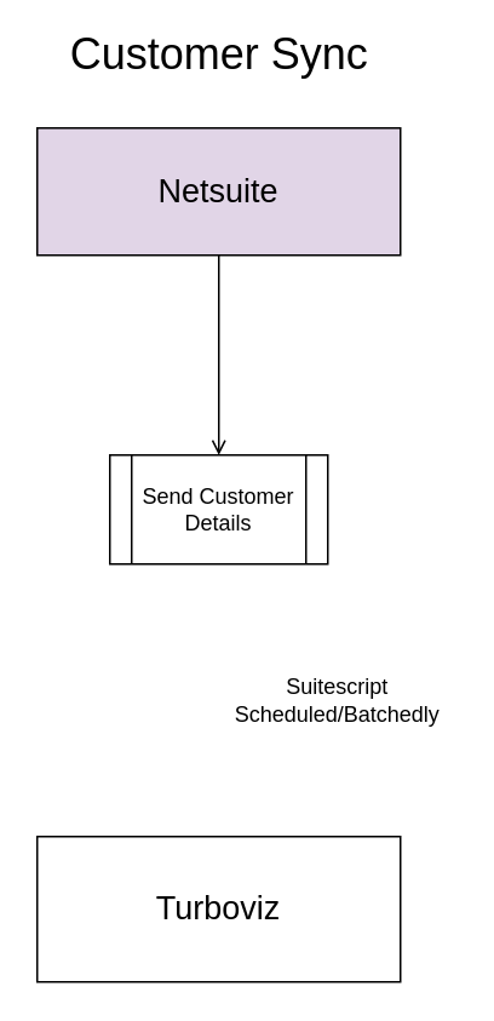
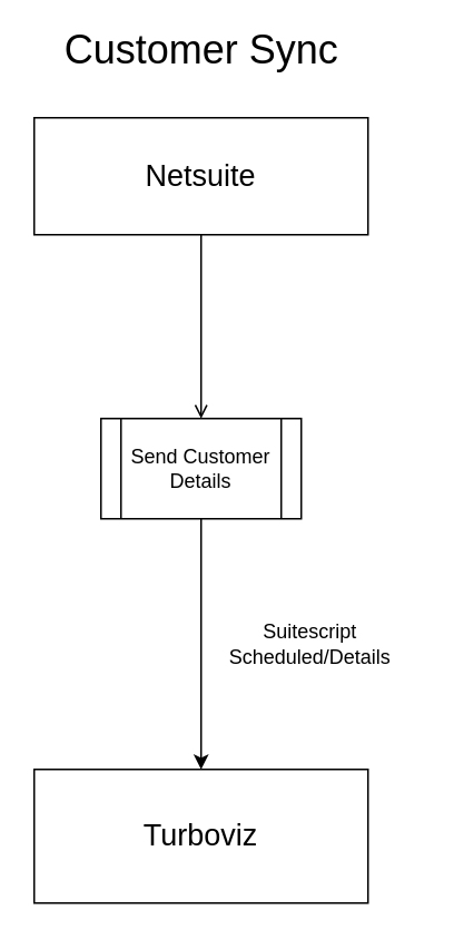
- <mxCell id="3" value="&lt;font style=&quot;font-size: 18px&quot;&gt;Netsuite&lt;/font&gt;" style="rounded=0;whiteSpace=wrap;html=1;fillColor=#e1d5e7;" vertex="1" parent="1"><mxGeometry x="20" y="70" width="200" height="70" as="geometry" /></mxCell>
+ <mxCell id="3" value="&lt;font style=&quot;font-size: 18px&quot;&gt;Netsuite&lt;/font&gt;" style="rounded=0;whiteSpace=wrap;html=1;" vertex="1" parent="1"><mxGeometry x="20" y="70" width="200" height="70" as="geometry" /></mxCell>
+ <mxCell id="5" style="edgeStyle=orthogonalEdgeStyle;rounded=0;orthogonalLoop=1;jettySize=auto;html=1;" edge="1" parent="1" source="6" target="4"><mxGeometry relative="1" as="geometry" /></mxCell>
- <mxCell id="7" value="Suitescript&lt;br&gt;Scheduled/Batchedly" style="text;html=1;align=center;verticalAlign=middle;resizable=0;points=[];autosize=1;" vertex="1" parent="1"><mxGeometry x="120" y="370" width="130" height="30" as="geometry" /></mxCell>
+ <mxCell id="7" value="Suitescript&lt;br&gt;Scheduled/Details" style="text;html=1;align=center;verticalAlign=middle;resizable=0;points=[];autosize=1;" vertex="1" parent="1"><mxGeometry x="120" y="370" width="130" height="30" as="geometry" /></mxCell>
